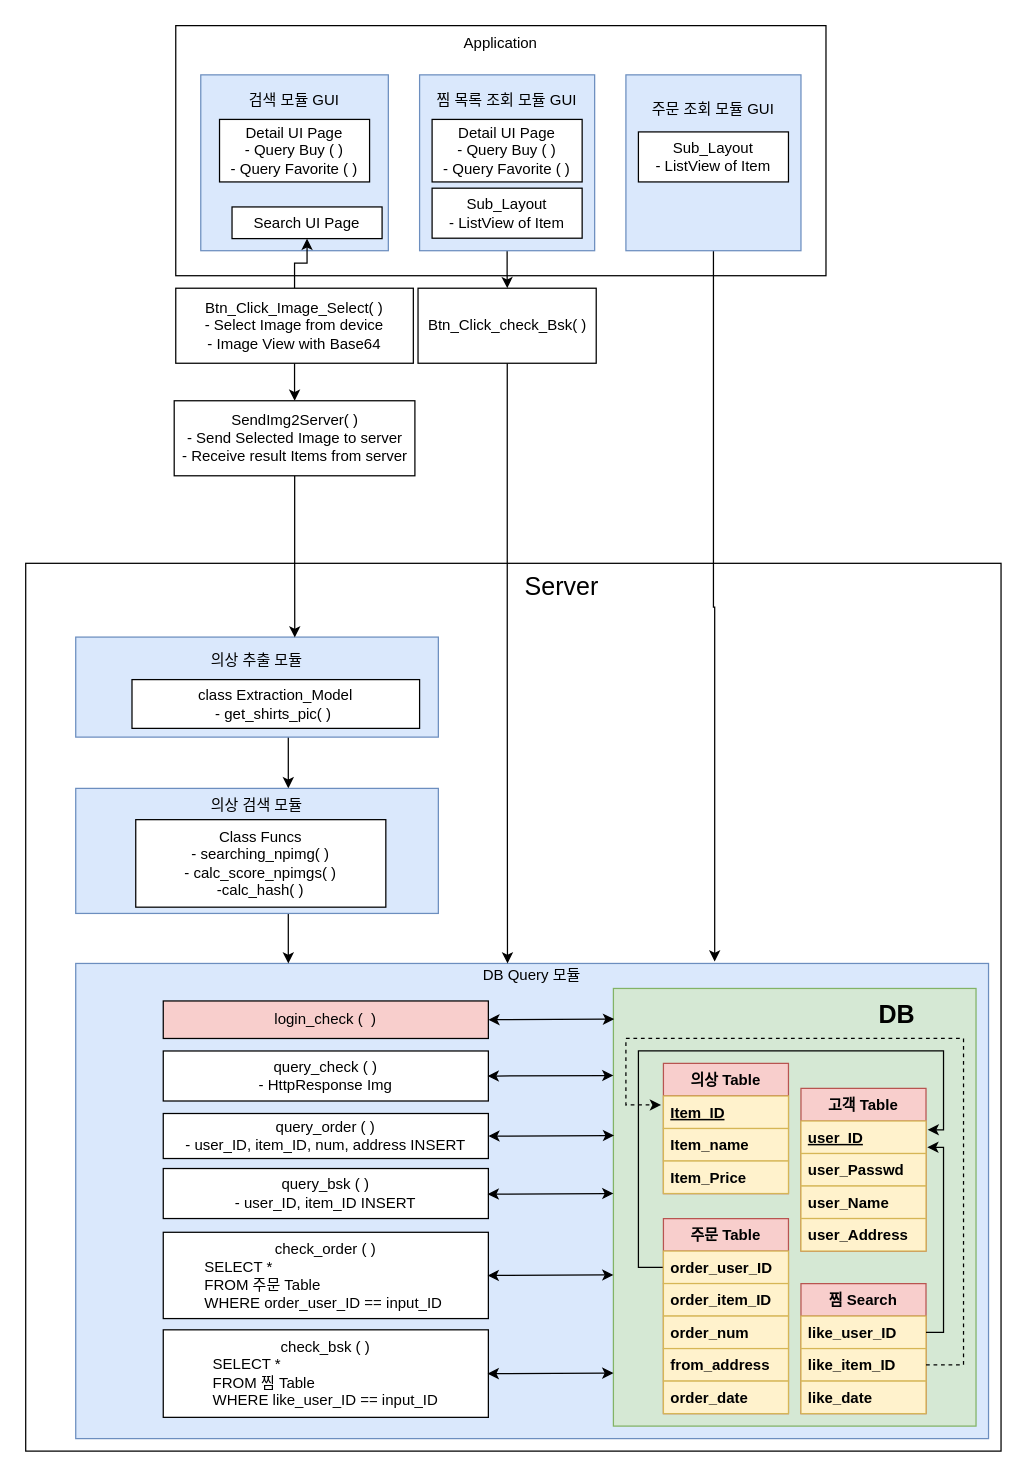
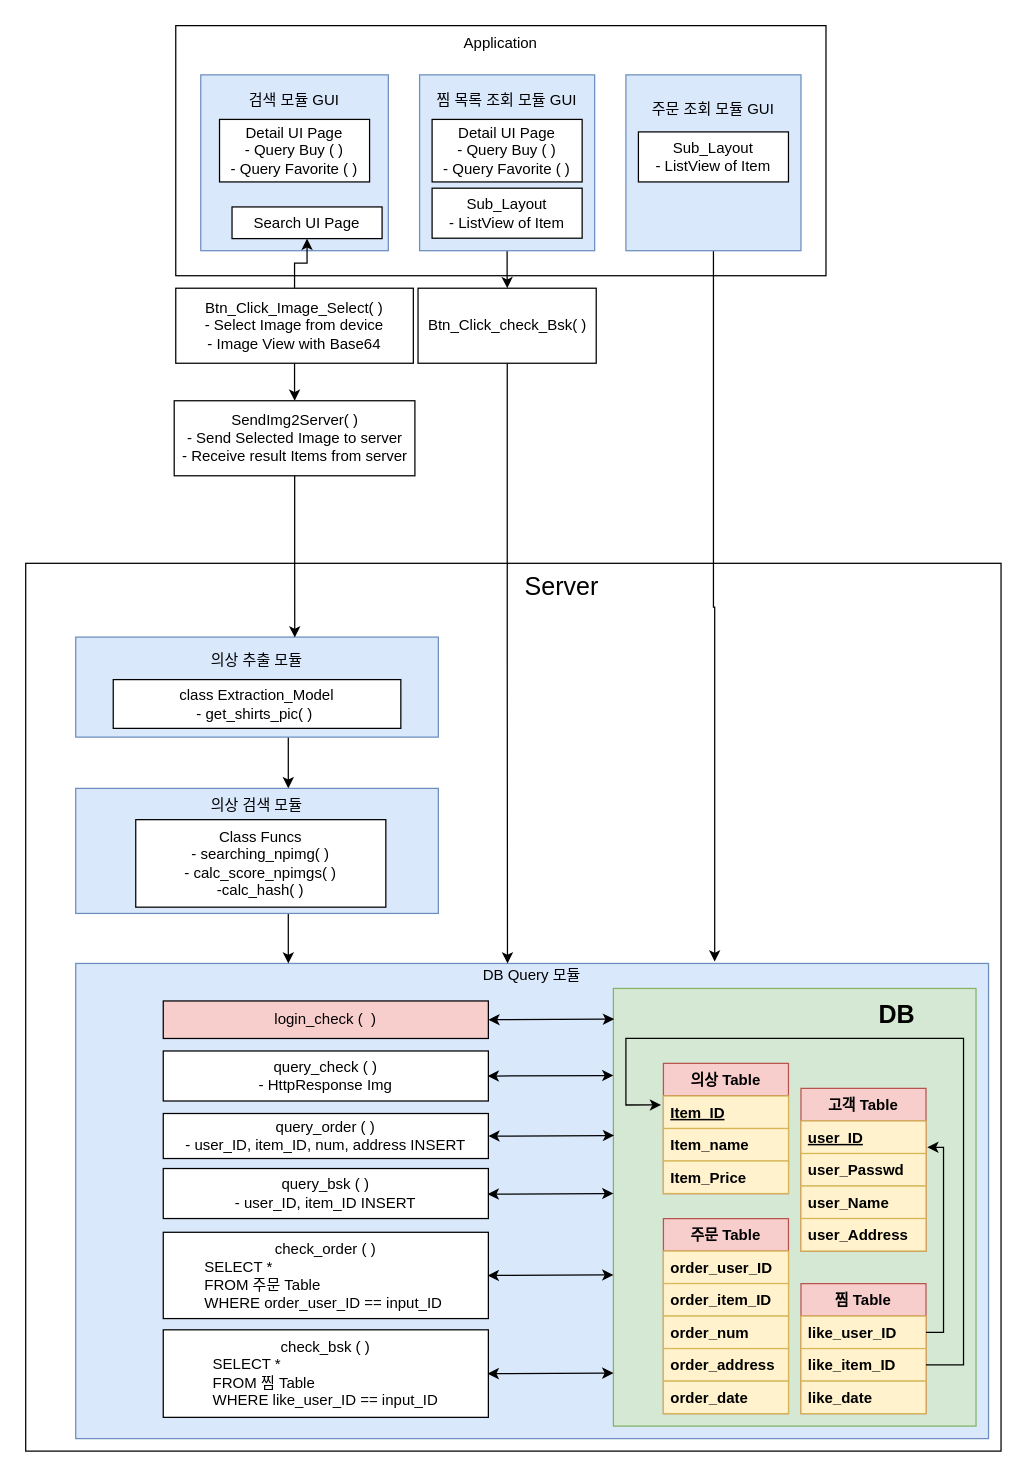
- <mxCell id="49" value="&lt;span&gt;class Extraction_Model&lt;/span&gt;&lt;br&gt;&lt;span&gt;- get_shirts_pic( )&amp;nbsp;&lt;/span&gt;" style="rounded=0;whiteSpace=wrap;html=1;" vertex="1" parent="1"><mxGeometry x="105" y="543" width="230" height="39" as="geometry" /></mxCell>
+ <mxCell id="49" value="&lt;span&gt;class Extraction_Model&lt;/span&gt;&lt;br&gt;&lt;span&gt;- get_shirts_pic( )&amp;nbsp;&lt;/span&gt;" style="rounded=0;whiteSpace=wrap;html=1;" vertex="1" parent="1"><mxGeometry x="90" y="543" width="230" height="39" as="geometry" /></mxCell>
- <mxCell id="32" style="edgeStyle=orthogonalEdgeStyle;rounded=0;orthogonalLoop=1;jettySize=auto;html=1;exitX=1;exitY=0.5;exitDx=0;exitDy=0;entryX=-0.019;entryY=0.275;entryDx=0;entryDy=0;entryPerimeter=0;dashed=1;" parent="1" source="25" edge="1" target="28"><mxGeometry relative="1" as="geometry"><mxPoint x="530" y="860" as="targetPoint" /><Array as="points"><mxPoint x="770" y="1091" /><mxPoint x="770" y="830" /><mxPoint x="500" y="830" /><mxPoint x="500" y="883" /></Array></mxGeometry></mxCell>
+ <mxCell id="32" style="edgeStyle=orthogonalEdgeStyle;rounded=0;orthogonalLoop=1;jettySize=auto;html=1;exitX=1;exitY=0.5;exitDx=0;exitDy=0;entryX=-0.019;entryY=0.275;entryDx=0;entryDy=0;entryPerimeter=0;" parent="1" source="25" edge="1" target="28"><mxGeometry relative="1" as="geometry"><mxPoint x="530" y="860" as="targetPoint" /><Array as="points"><mxPoint x="770" y="1091" /><mxPoint x="770" y="830" /><mxPoint x="500" y="830" /><mxPoint x="500" y="883" /></Array></mxGeometry></mxCell>
- <mxCell id="16" style="edgeStyle=orthogonalEdgeStyle;rounded=0;orthogonalLoop=1;jettySize=auto;html=1;entryX=1.013;entryY=0.269;entryDx=0;entryDy=0;entryPerimeter=0;" parent="1" source="18" edge="1" target="12"><mxGeometry relative="1" as="geometry"><mxPoint x="528" y="1013" as="sourcePoint" /><mxPoint x="740" y="842" as="targetPoint" /><Array as="points"><mxPoint x="510" y="1013" /><mxPoint x="510" y="840" /><mxPoint x="754" y="840" /><mxPoint x="754" y="903" /></Array></mxGeometry></mxCell>
- <mxCell id="23" value="찜 Search" style="swimlane;fontStyle=1;childLayout=stackLayout;horizontal=1;startSize=26;horizontalStack=0;resizeParent=1;resizeParentMax=0;resizeLast=0;collapsible=1;marginBottom=0;fillColor=#f8cecc;strokeColor=#b85450;" parent="1" vertex="1"><mxGeometry x="640" y="1026" width="100" height="104" as="geometry" /></mxCell>
+ <mxCell id="23" value="찜 Table" style="swimlane;fontStyle=1;childLayout=stackLayout;horizontal=1;startSize=26;horizontalStack=0;resizeParent=1;resizeParentMax=0;resizeLast=0;collapsible=1;marginBottom=0;fillColor=#f8cecc;strokeColor=#b85450;" parent="1" vertex="1"><mxGeometry x="640" y="1026" width="100" height="104" as="geometry" /></mxCell>
- <mxCell id="21" value="from_address" style="text;strokeColor=#d6b656;fillColor=#fff2cc;align=left;verticalAlign=top;spacingLeft=4;spacingRight=4;overflow=hidden;rotatable=0;points=[[0,0.5],[1,0.5]];portConstraint=eastwest;fontStyle=1" parent="17" vertex="1"><mxGeometry y="104" width="100" height="26" as="geometry" /></mxCell>
+ <mxCell id="21" value="order_address" style="text;strokeColor=#d6b656;fillColor=#fff2cc;align=left;verticalAlign=top;spacingLeft=4;spacingRight=4;overflow=hidden;rotatable=0;points=[[0,0.5],[1,0.5]];portConstraint=eastwest;fontStyle=1" parent="17" vertex="1"><mxGeometry y="104" width="100" height="26" as="geometry" /></mxCell>
